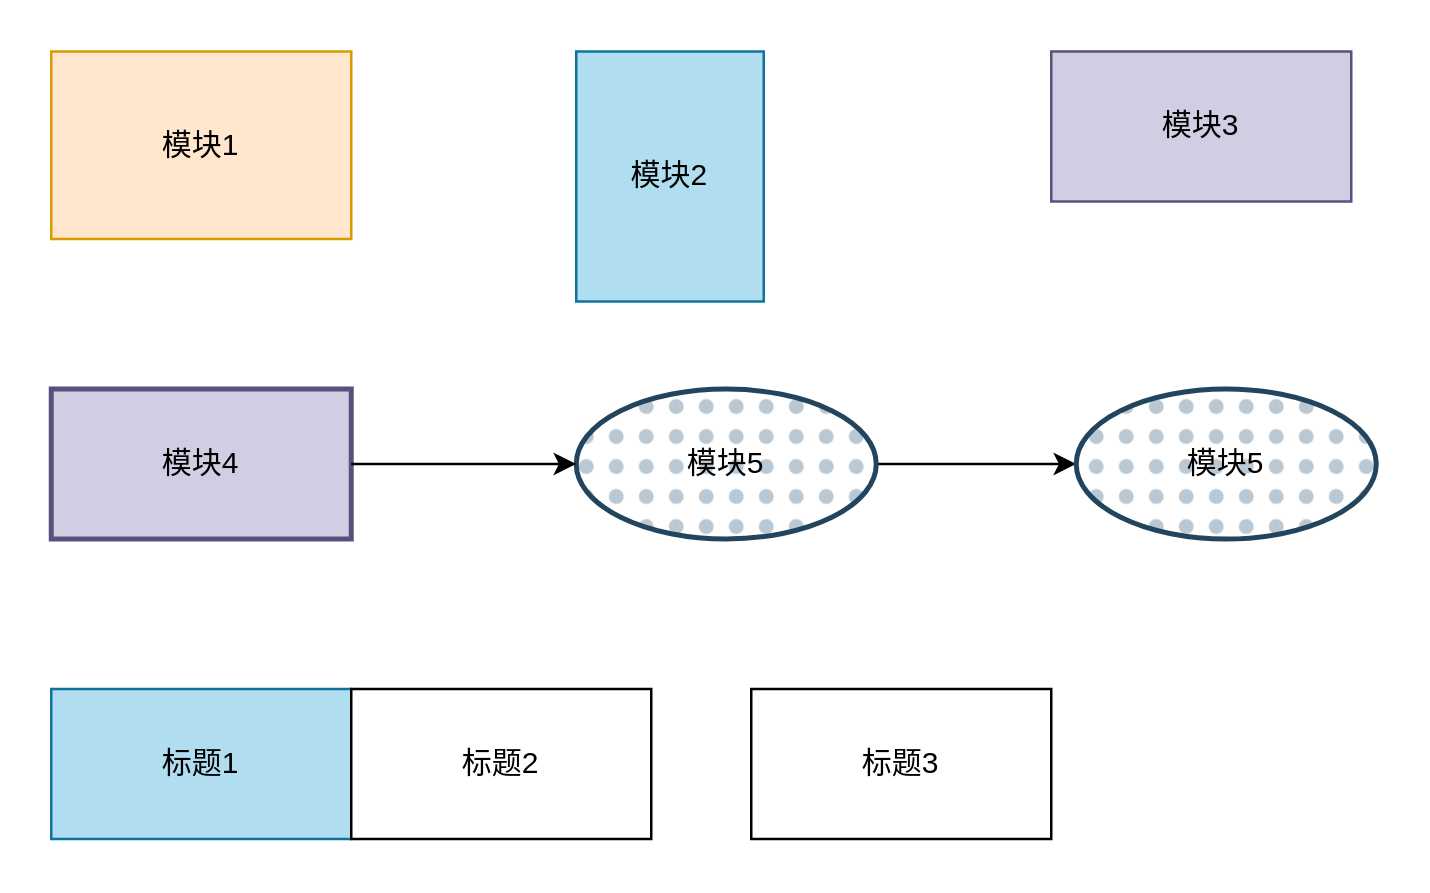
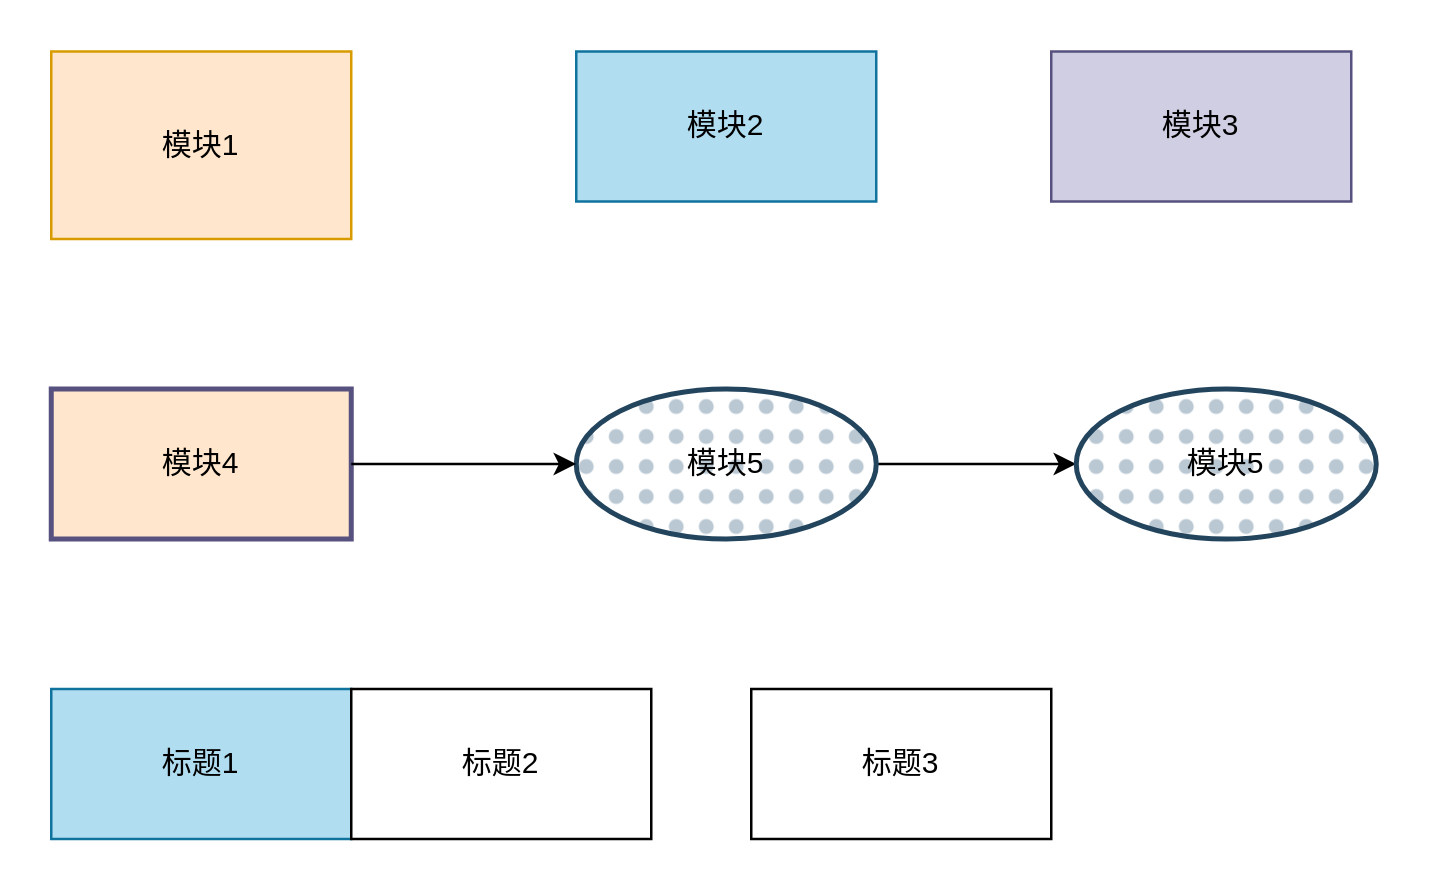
- <mxCell id="3" value="模块2" style="whiteSpace=wrap;html=1;fillColor=#b1ddf0;strokeColor=#10739e;" vertex="1" parent="1"><mxGeometry x="230" y="20" width="75" height="100" as="geometry" /></mxCell>
+ <mxCell id="3" value="模块2" style="whiteSpace=wrap;html=1;fillColor=#b1ddf0;strokeColor=#10739e;" vertex="1" parent="1"><mxGeometry x="230" y="20" width="120" height="60" as="geometry" /></mxCell>
- <mxCell id="5" value="模块4" style="whiteSpace=wrap;html=1;strokeWidth=2;fillWeight=4;hachureGap=8;hachureAngle=45;fillColor=#d0cee2;strokeColor=#56517e;" vertex="1" parent="1"><mxGeometry x="20" y="155" width="120" height="60" as="geometry" /></mxCell>
+ <mxCell id="5" value="模块4" style="whiteSpace=wrap;html=1;strokeWidth=2;fillWeight=4;hachureGap=8;hachureAngle=45;fillColor=#ffe6cc;strokeColor=#56517e;" vertex="1" parent="1"><mxGeometry x="20" y="155" width="120" height="60" as="geometry" /></mxCell>
